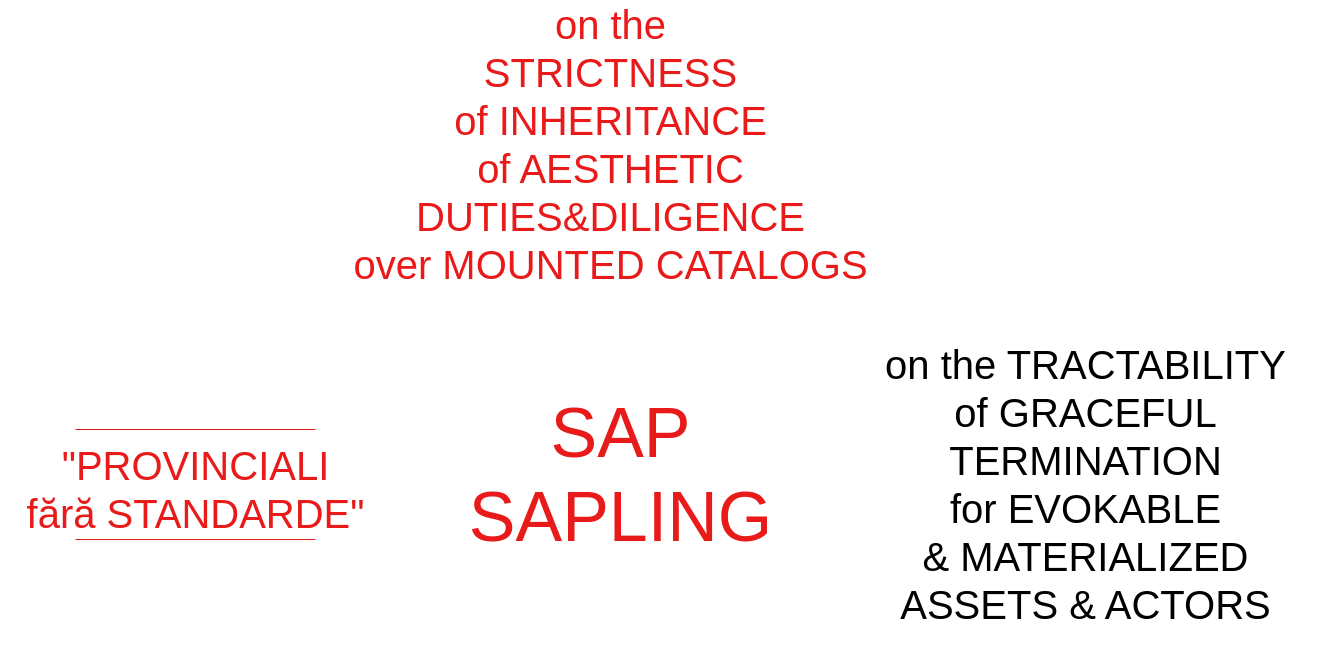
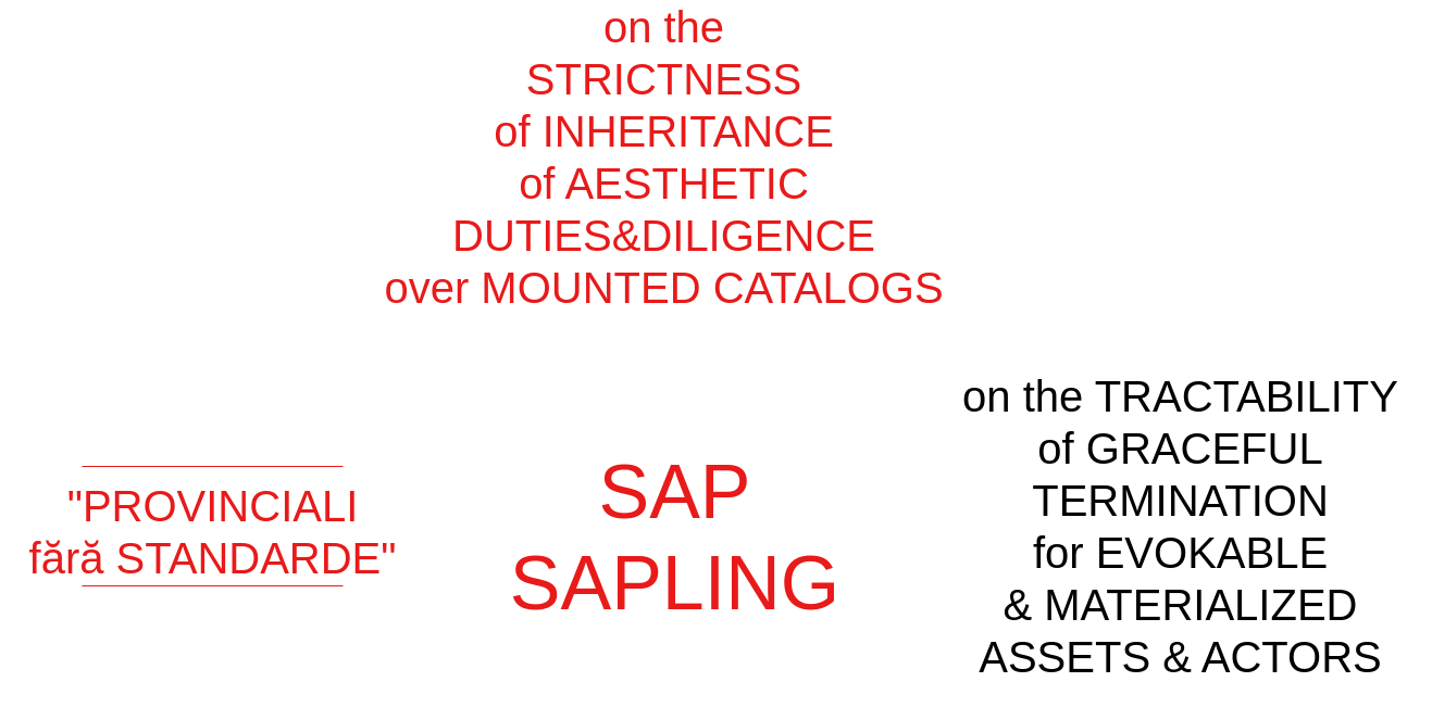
- <mxCell id="7" value="&lt;font color=&quot;#e81a1a&quot; style=&quot;font-size: 70px&quot;&gt;SAP&lt;br&gt;SAPLING&lt;br&gt;&lt;/font&gt;" style="text;html=1;align=center;verticalAlign=middle;resizable=0;points=[];autosize=1;strokeColor=none;fillColor=none;fontSize=40;fontColor=#000000;" parent="1" vertex="1"><mxGeometry x="460" y="365" width="320" height="120" as="geometry" /></mxCell>
+ <mxCell id="7" value="&lt;font color=&quot;#e81a1a&quot; style=&quot;font-size: 70px&quot;&gt;SAP&lt;br&gt;SAPLING&lt;br&gt;&lt;/font&gt;" style="text;html=1;align=center;verticalAlign=middle;resizable=0;points=[];autosize=1;strokeColor=none;fillColor=none;fontSize=40;fontColor=#000000;" parent="1" vertex="1"><mxGeometry x="460" y="385" width="320" height="120" as="geometry" /></mxCell>
